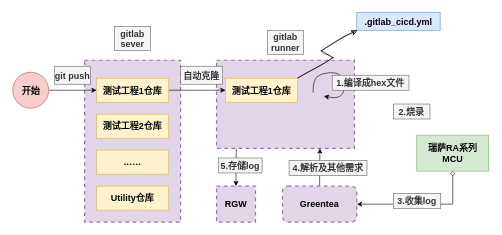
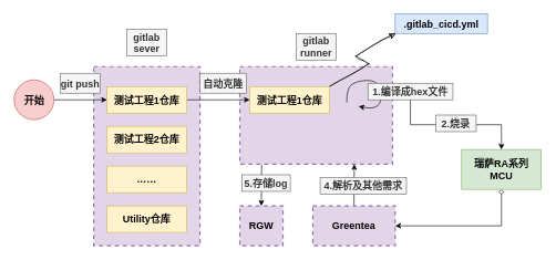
+ <mxCell id="23" style="edgeStyle=orthogonalEdgeStyle;rounded=0;orthogonalLoop=1;jettySize=auto;html=1;entryX=0.5;entryY=0;entryDx=0;entryDy=0;exitX=0.5;exitY=1;exitDx=0;exitDy=0;" parent="1" source="24" target="21" edge="1"><mxGeometry relative="1" as="geometry" /></mxCell>
- <mxCell id="26" value="&lt;b style=&quot;font-size: 15px; text-wrap: nowrap;&quot;&gt;3.收集log&lt;/b&gt;" style="text;html=1;align=center;verticalAlign=middle;whiteSpace=wrap;rounded=0;fillColor=#f5f5f5;fontColor=#333333;strokeColor=#666666;" parent="1" vertex="1"><mxGeometry x="655" y="322" width="79" height="25" as="geometry" /></mxCell>
- <mxCell id="20" value="&lt;b&gt;&lt;font style=&quot;font-size: 15px;&quot;&gt;Greentea&lt;/font&gt;&lt;/b&gt;" style="whiteSpace=wrap;html=1;fillColor=#e1d5e7;strokeColor=#9673a6;dashed=1;strokeWidth=2;rounded=1;" parent="1" vertex="1"><mxGeometry x="470" y="310" width="124" height="60" as="geometry" /></mxCell>
+ <mxCell id="20" value="&lt;b&gt;&lt;font style=&quot;font-size: 15px;&quot;&gt;Greentea&lt;/font&gt;&lt;/b&gt;" style="rounded=0;whiteSpace=wrap;html=1;fillColor=#e1d5e7;strokeColor=#9673a6;dashed=1;strokeWidth=2;" parent="1" vertex="1"><mxGeometry x="470" y="310" width="124" height="60" as="geometry" /></mxCell>
